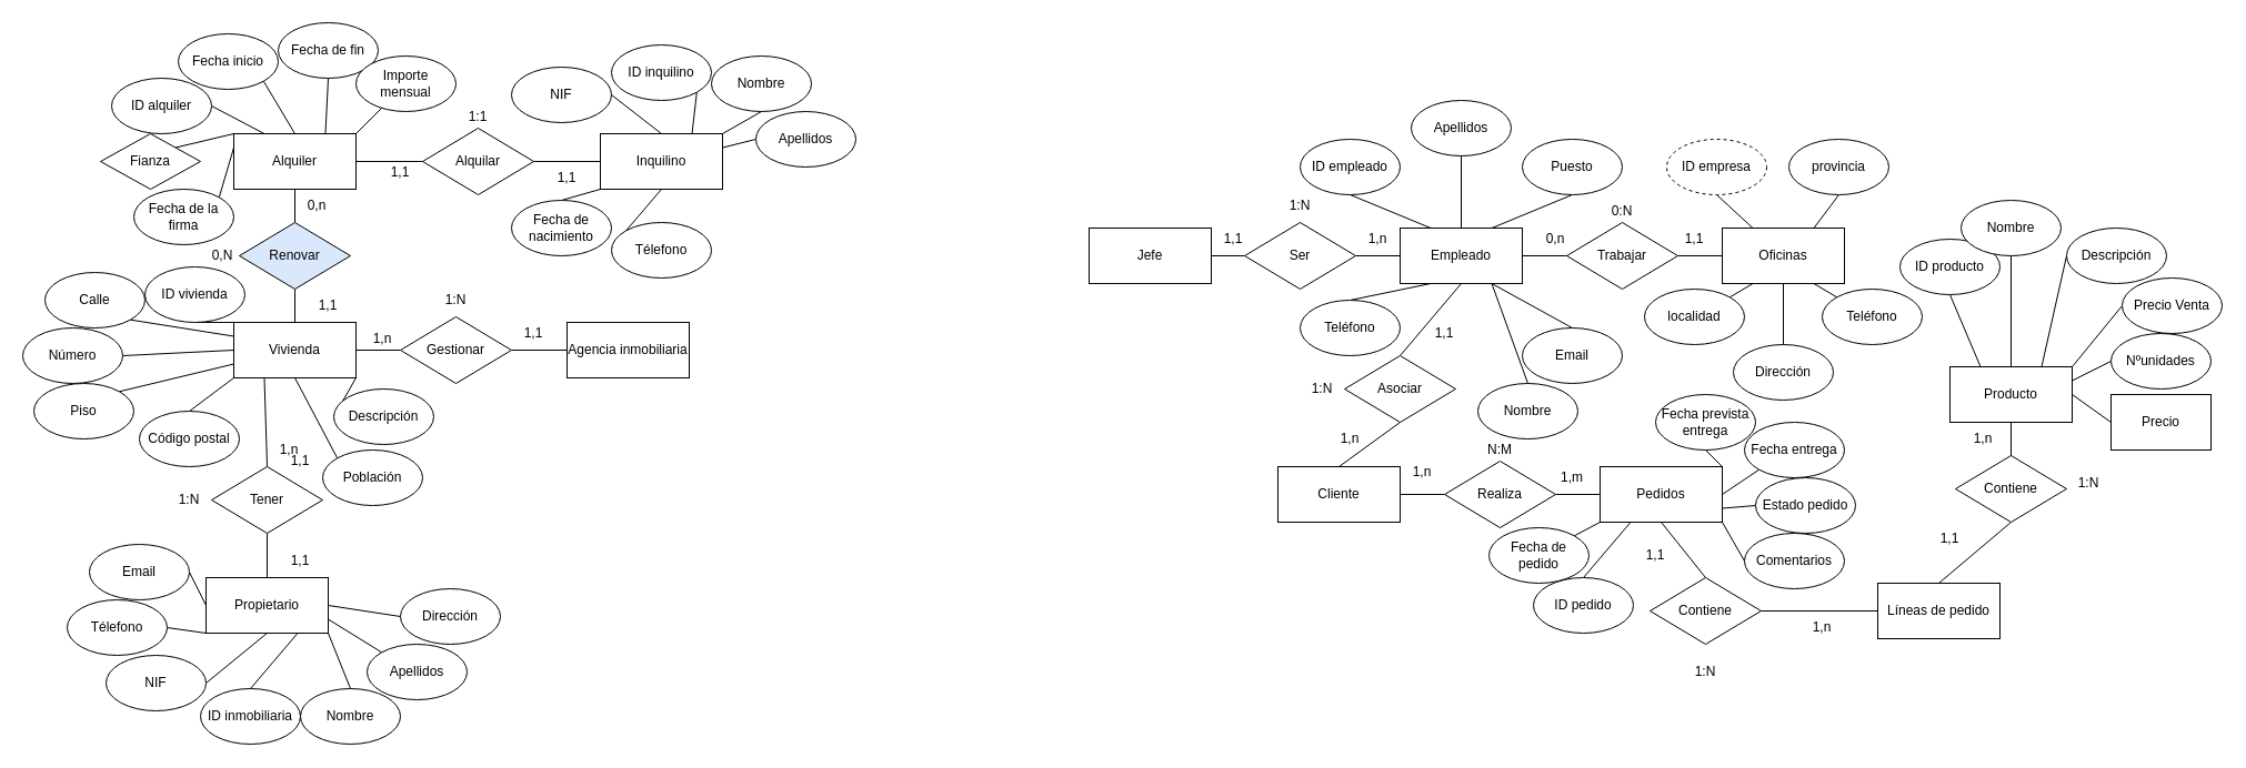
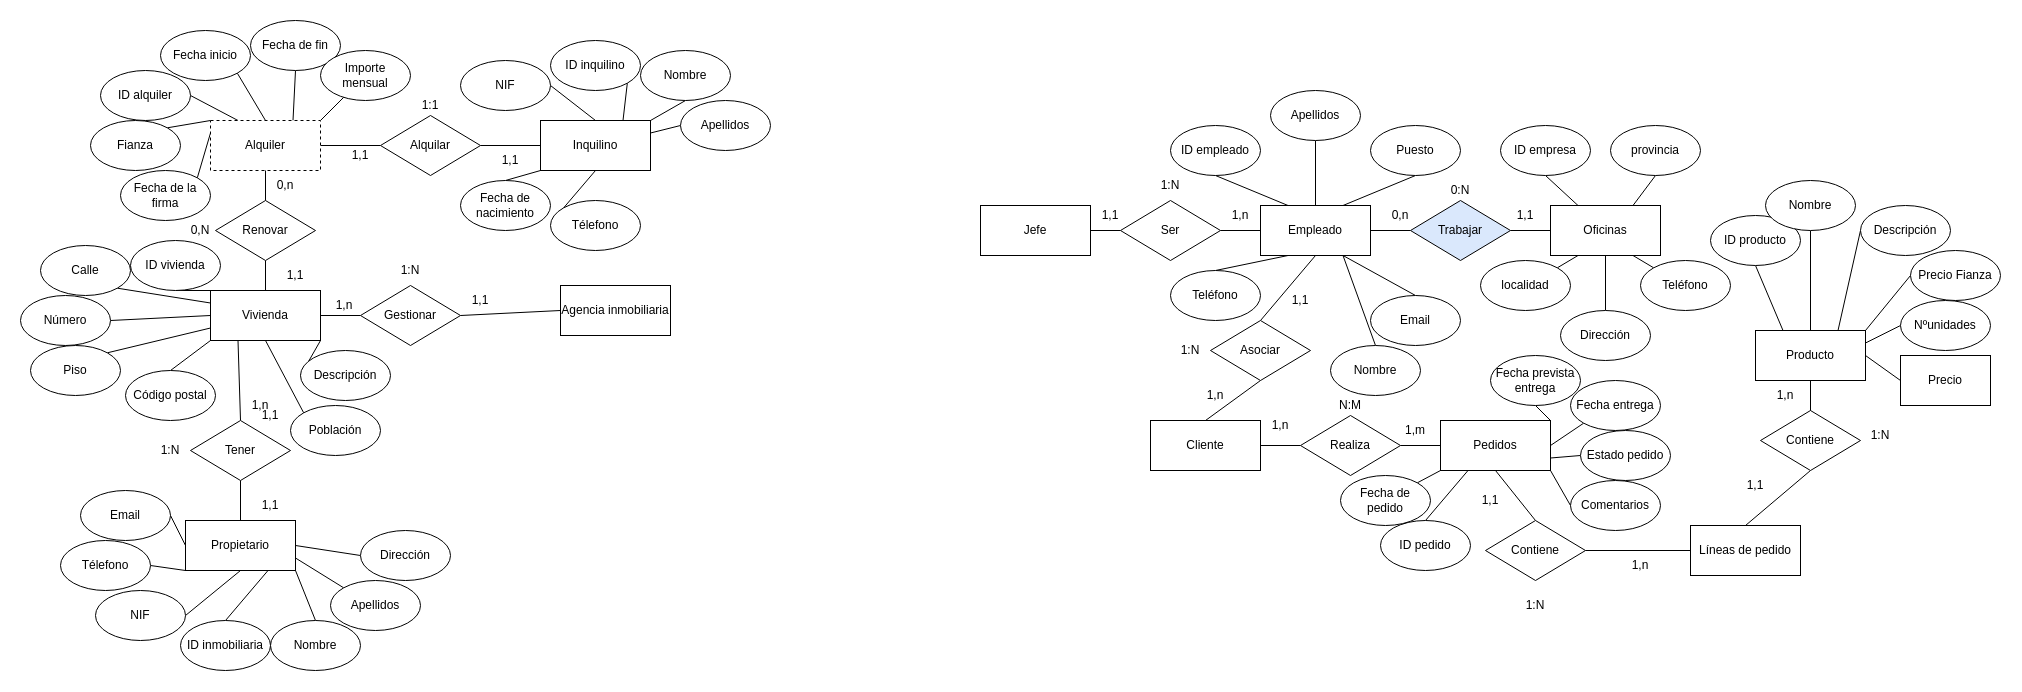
- <mxCell id="17" value="Fianza" style="rhombus;whiteSpace=wrap;html=1;strokeColor=default;align=center;verticalAlign=middle;fontFamily=Helvetica;fontSize=12;fontColor=default;fillColor=default;" vertex="1" parent="1"><mxGeometry x="90" y="120" width="90" height="50" as="geometry" /></mxCell>
+ <mxCell id="17" value="Fianza" style="ellipse;whiteSpace=wrap;html=1;strokeColor=default;align=center;verticalAlign=middle;fontFamily=Helvetica;fontSize=12;fontColor=default;fillColor=default;" vertex="1" parent="1"><mxGeometry x="90" y="120" width="90" height="50" as="geometry" /></mxCell>
- <mxCell id="9" value="Alquiler" style="rounded=0;whiteSpace=wrap;html=1;fillColor=default;" vertex="1" parent="1"><mxGeometry x="210" y="120" width="110" height="50" as="geometry" /></mxCell>
+ <mxCell id="9" value="Alquiler" style="rounded=0;whiteSpace=wrap;html=1;fillColor=default;dashed=1;" vertex="1" parent="1"><mxGeometry x="210" y="120" width="110" height="50" as="geometry" /></mxCell>
- <mxCell id="105" value="ID empresa" style="ellipse;whiteSpace=wrap;html=1;strokeColor=default;align=center;verticalAlign=middle;fontFamily=Helvetica;fontSize=12;fontColor=default;fillColor=default;dashed=1;" vertex="1" parent="1"><mxGeometry x="1500" y="125" width="90" height="50" as="geometry" /></mxCell>
+ <mxCell id="105" value="ID empresa" style="ellipse;whiteSpace=wrap;html=1;strokeColor=default;align=center;verticalAlign=middle;fontFamily=Helvetica;fontSize=12;fontColor=default;fillColor=default;" vertex="1" parent="1"><mxGeometry x="1500" y="125" width="90" height="50" as="geometry" /></mxCell>
- <mxCell id="11" value="Renovar" style="rhombus;whiteSpace=wrap;html=1;fillColor=#dae8fc;" vertex="1" parent="1"><mxGeometry x="215" y="200" width="100" height="60" as="geometry" /></mxCell>
+ <mxCell id="11" value="Renovar" style="rhombus;whiteSpace=wrap;html=1;" vertex="1" parent="1"><mxGeometry x="215" y="200" width="100" height="60" as="geometry" /></mxCell>
- <mxCell id="89" value="Trabajar" style="rhombus;whiteSpace=wrap;html=1;" vertex="1" parent="1"><mxGeometry x="1410" y="200" width="100" height="60" as="geometry" /></mxCell>
+ <mxCell id="89" value="Trabajar" style="rhombus;whiteSpace=wrap;html=1;fillColor=#dae8fc;" vertex="1" parent="1"><mxGeometry x="1410" y="200" width="100" height="60" as="geometry" /></mxCell>
- <mxCell id="169" value="Precio Venta" style="ellipse;whiteSpace=wrap;html=1;strokeColor=default;align=center;verticalAlign=middle;fontFamily=Helvetica;fontSize=12;fontColor=default;fillColor=default;" vertex="1" parent="1"><mxGeometry x="1910" y="250" width="90" height="50" as="geometry" /></mxCell>
+ <mxCell id="169" value="Precio Fianza" style="ellipse;whiteSpace=wrap;html=1;strokeColor=default;align=center;verticalAlign=middle;fontFamily=Helvetica;fontSize=12;fontColor=default;fillColor=default;" vertex="1" parent="1"><mxGeometry x="1910" y="250" width="90" height="50" as="geometry" /></mxCell>
- <mxCell id="50" value="Agencia inmobiliaria" style="rounded=0;whiteSpace=wrap;html=1;fillColor=default;" vertex="1" parent="1"><mxGeometry x="510" y="290" width="110" height="50" as="geometry" /></mxCell>
+ <mxCell id="50" value="Agencia inmobiliaria" style="rounded=0;whiteSpace=wrap;html=1;fillColor=default;" vertex="1" parent="1"><mxGeometry x="560" y="285" width="110" height="50" as="geometry" /></mxCell>
